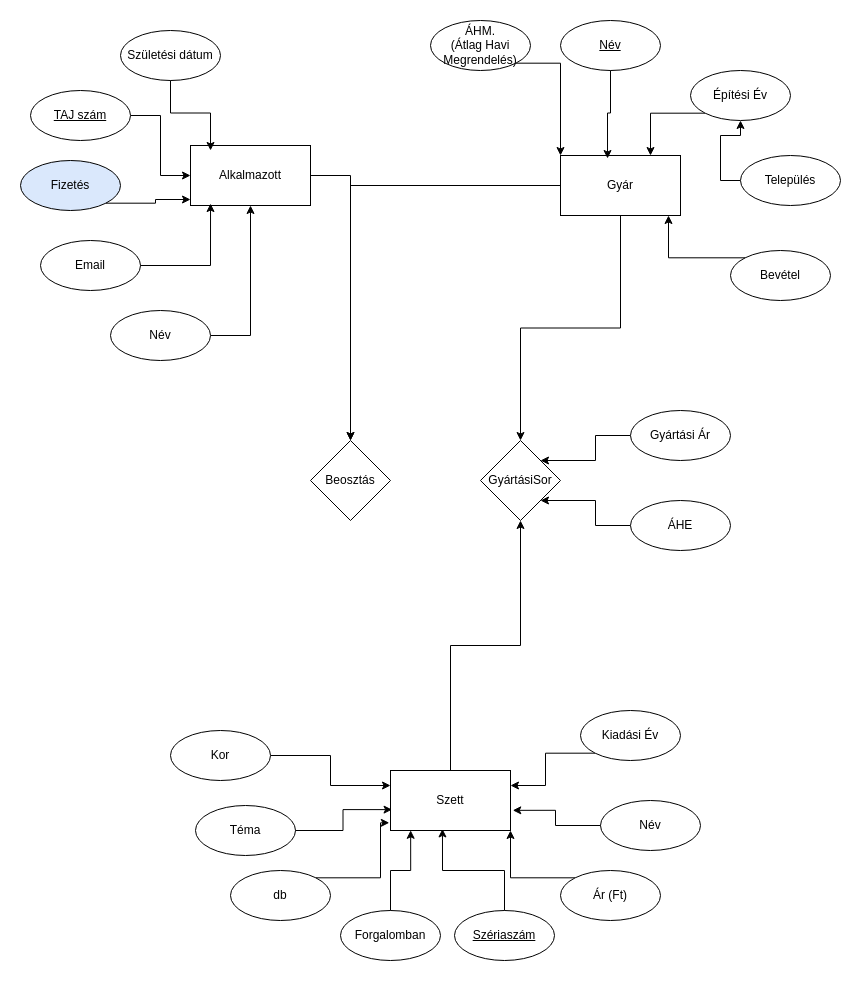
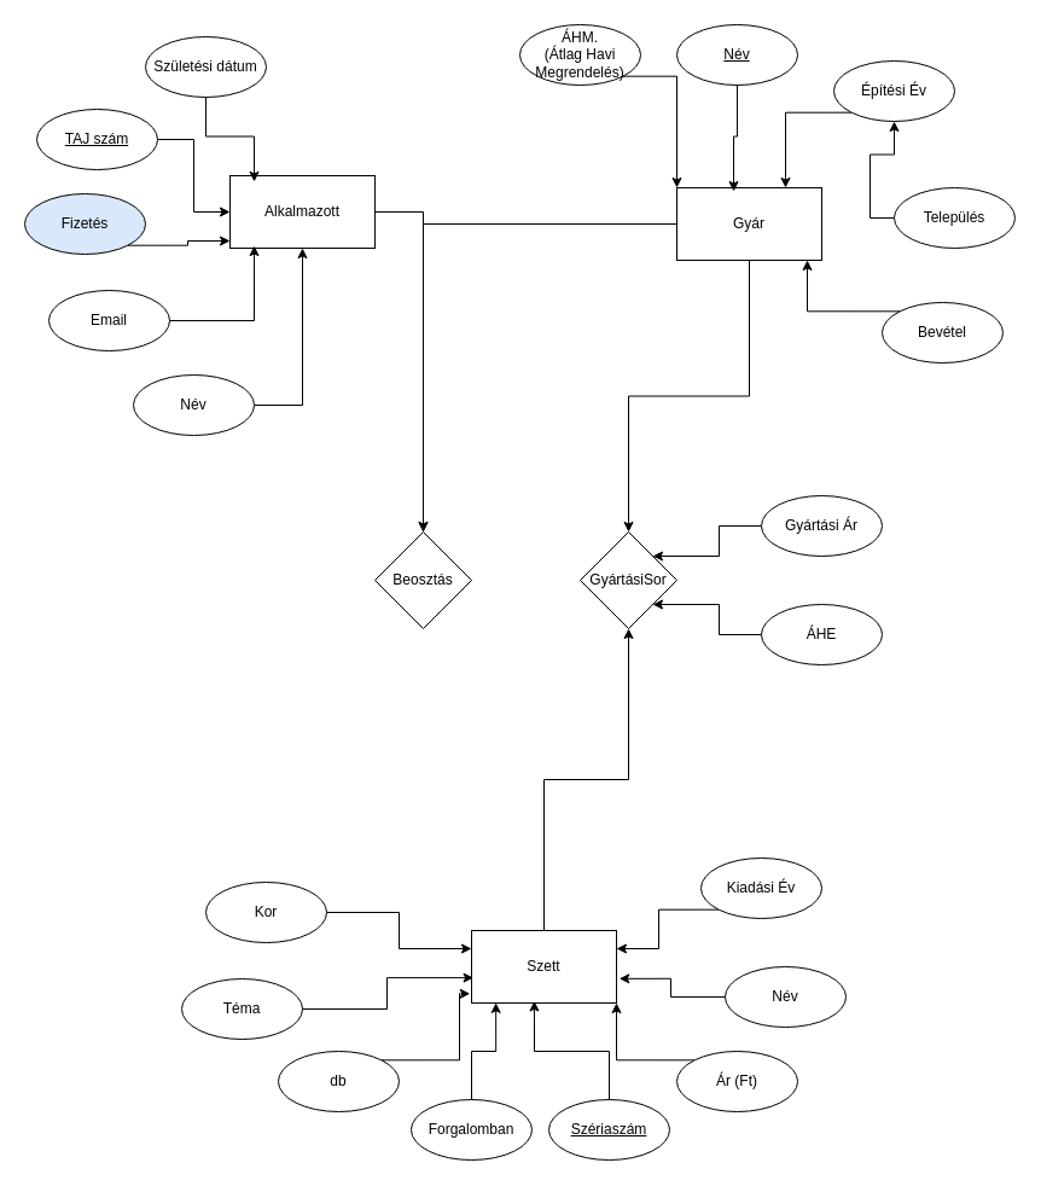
- <mxCell id="26" value="Építési Év" style="ellipse;whiteSpace=wrap;html=1;" parent="1" vertex="1"><mxGeometry x="690" y="70" width="100" height="50" as="geometry" /></mxCell>
+ <mxCell id="26" value="Építési Év" style="ellipse;whiteSpace=wrap;html=1;" parent="1" vertex="1"><mxGeometry x="690" y="50" width="100" height="50" as="geometry" /></mxCell>
- <mxCell id="38" value="Téma" style="ellipse;whiteSpace=wrap;html=1;" parent="1" vertex="1"><mxGeometry x="195" y="805" width="100" height="50" as="geometry" /></mxCell>
+ <mxCell id="38" value="Téma" style="ellipse;whiteSpace=wrap;html=1;" parent="1" vertex="1"><mxGeometry x="150" y="810" width="100" height="50" as="geometry" /></mxCell>
